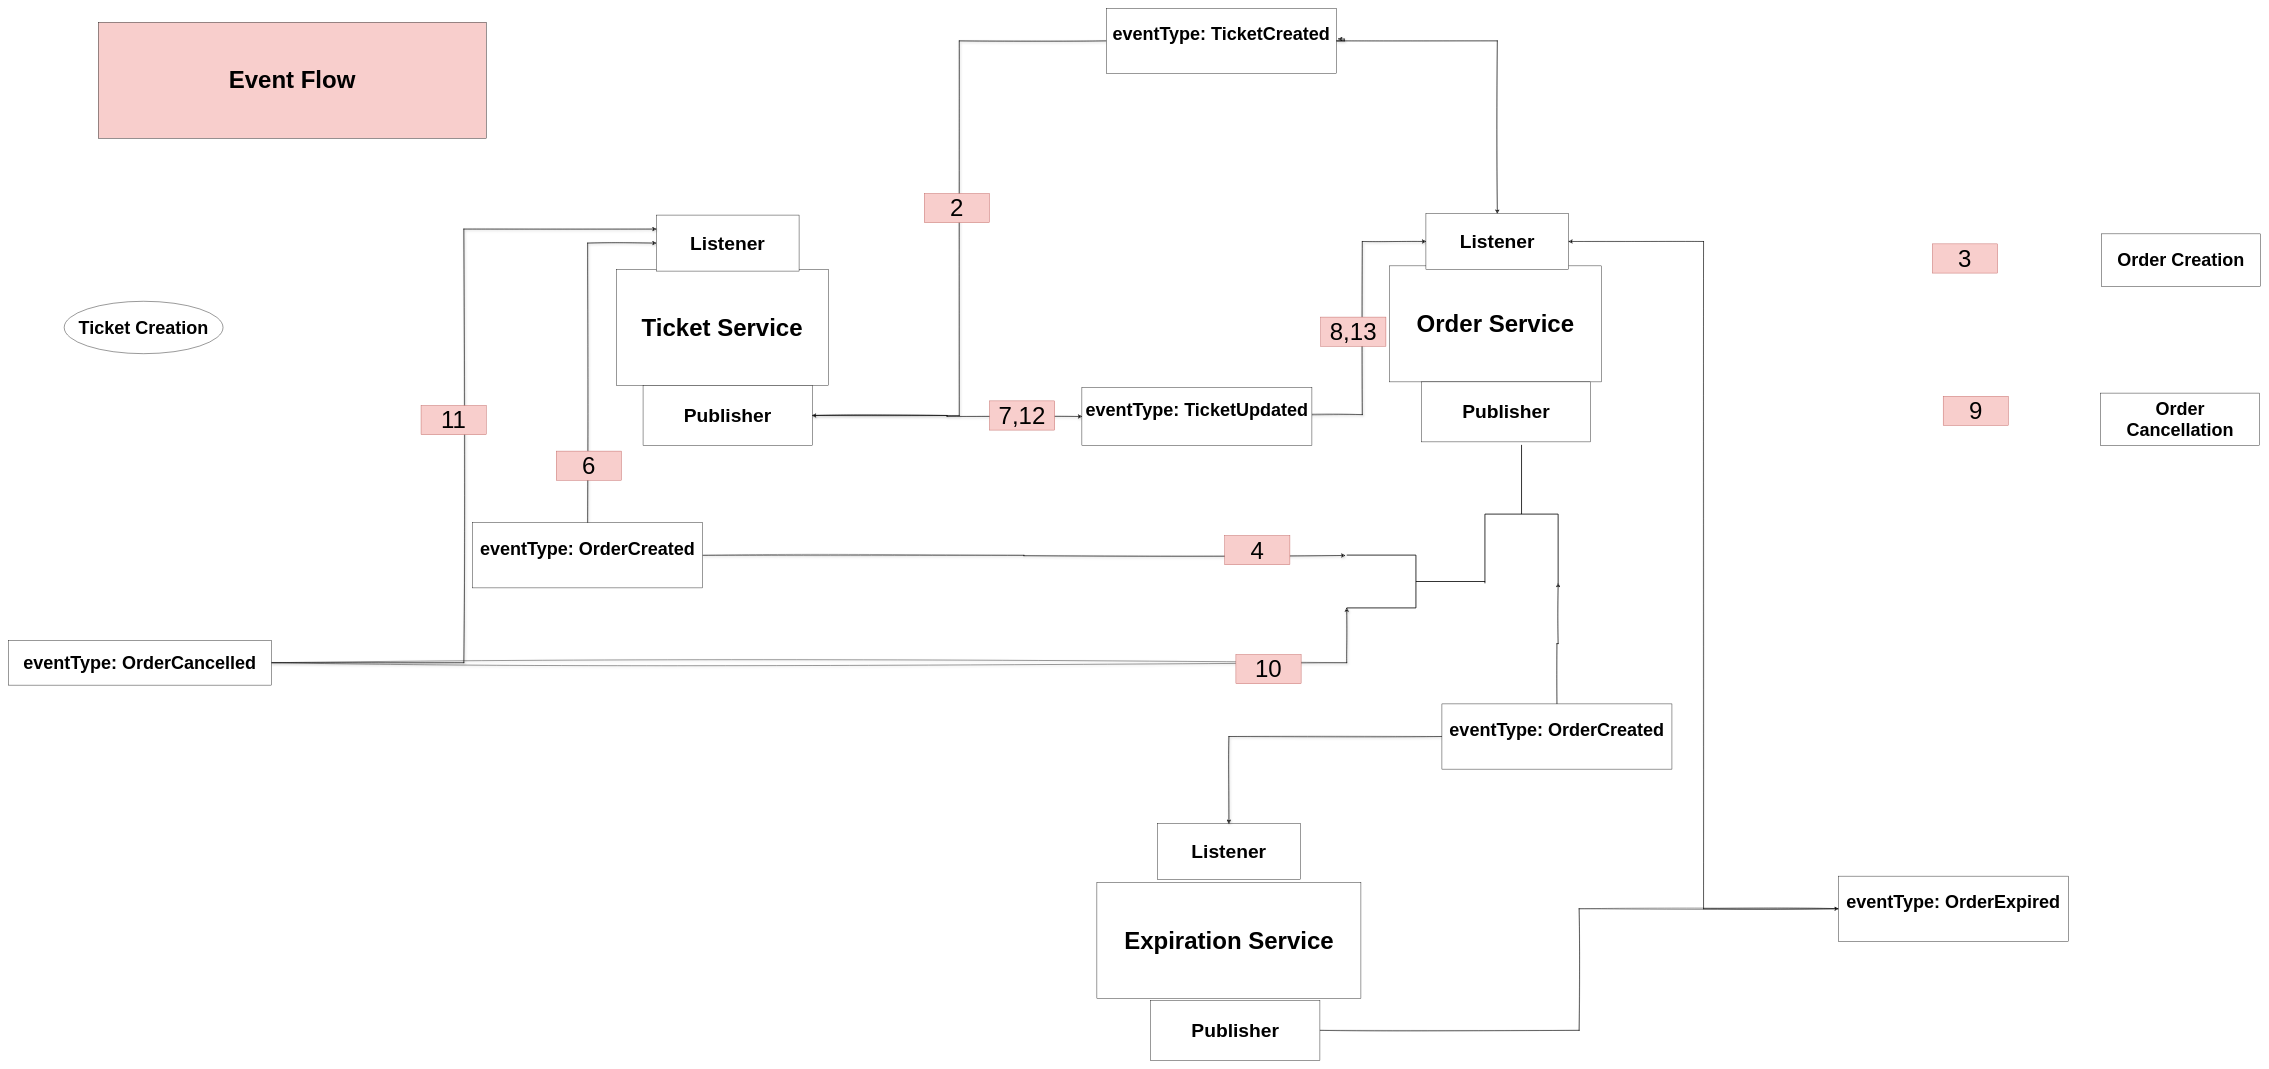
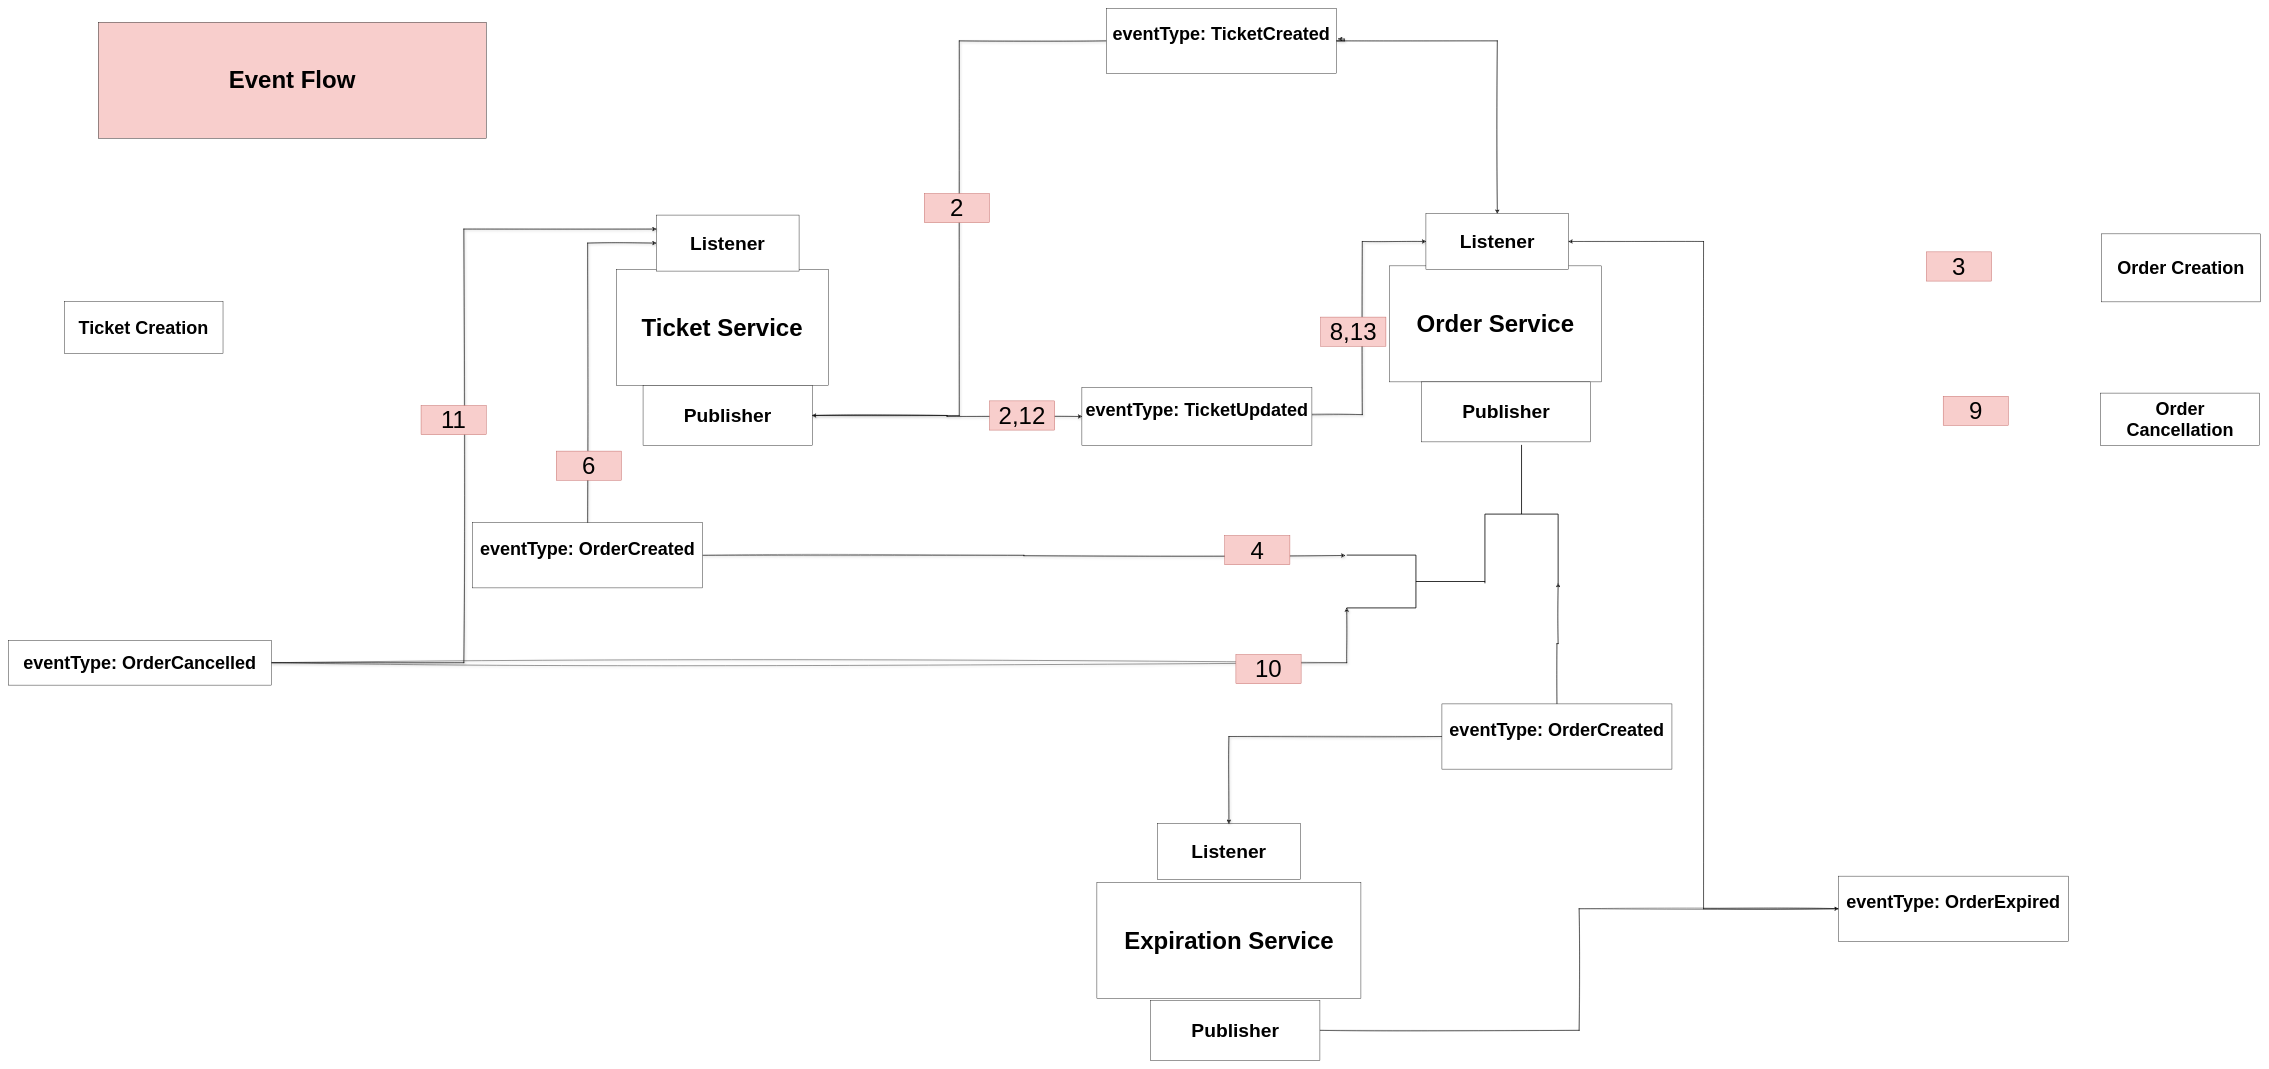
- <mxCell id="30" value="3" style="text;html=1;strokeColor=#b85450;fillColor=#f8cecc;align=center;verticalAlign=middle;whiteSpace=wrap;rounded=0;fontSize=60;" parent="1" vertex="1"><mxGeometry x="4830" y="609" width="163" height="73" as="geometry" /></mxCell>
+ <mxCell id="30" value="3" style="text;html=1;strokeColor=#b85450;fillColor=#f8cecc;align=center;verticalAlign=middle;whiteSpace=wrap;rounded=0;fontSize=60;" parent="1" vertex="1"><mxGeometry x="4815" y="629" width="163" height="73" as="geometry" /></mxCell>
- <mxCell id="11" value="&lt;h2&gt;Order Creation&lt;/h2&gt;" style="rounded=0;whiteSpace=wrap;html=1;fontSize=30;" parent="1" vertex="1"><mxGeometry x="5253" y="584" width="397" height="131" as="geometry" /></mxCell>
+ <mxCell id="11" value="&lt;h2&gt;Order Creation&lt;/h2&gt;" style="rounded=0;whiteSpace=wrap;html=1;fontSize=30;" parent="1" vertex="1"><mxGeometry x="5253" y="584" width="397" height="170" as="geometry" /></mxCell>
- <mxCell id="9" value="&lt;h2&gt;Ticket Creation&lt;/h2&gt;" style="ellipse;whiteSpace=wrap;html=1;fontSize=30;" parent="1" vertex="1"><mxGeometry x="160" y="752.5" width="397" height="131" as="geometry" /></mxCell>
+ <mxCell id="9" value="&lt;h2&gt;Ticket Creation&lt;/h2&gt;" style="rounded=0;whiteSpace=wrap;html=1;fontSize=30;" parent="1" vertex="1"><mxGeometry x="160" y="752.5" width="397" height="131" as="geometry" /></mxCell>
- <mxCell id="33" value="7,12" style="text;html=1;strokeColor=#b85450;fillColor=#f8cecc;align=center;verticalAlign=middle;whiteSpace=wrap;rounded=0;fontSize=60;" parent="1" vertex="1"><mxGeometry x="2473" y="1001.5" width="163" height="73" as="geometry" /></mxCell>
+ <mxCell id="33" value="2,12" style="text;html=1;strokeColor=#b85450;fillColor=#f8cecc;align=center;verticalAlign=middle;whiteSpace=wrap;rounded=0;fontSize=60;" parent="1" vertex="1"><mxGeometry x="2473" y="1001.5" width="163" height="73" as="geometry" /></mxCell>
